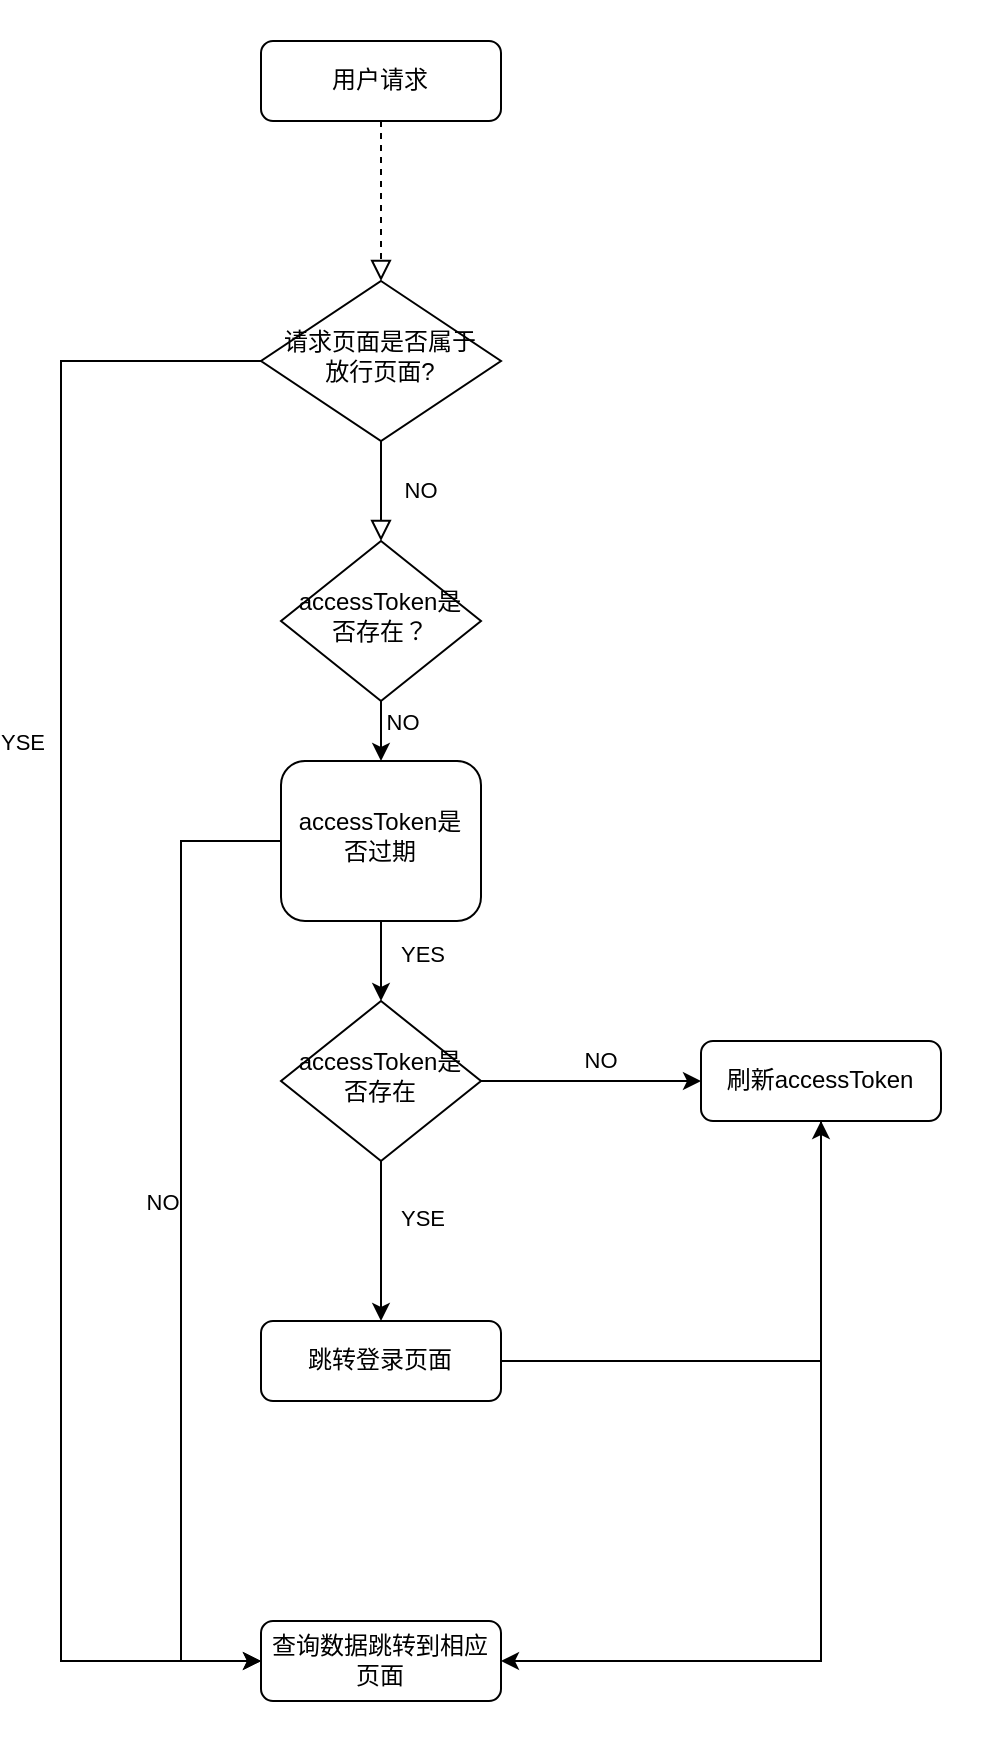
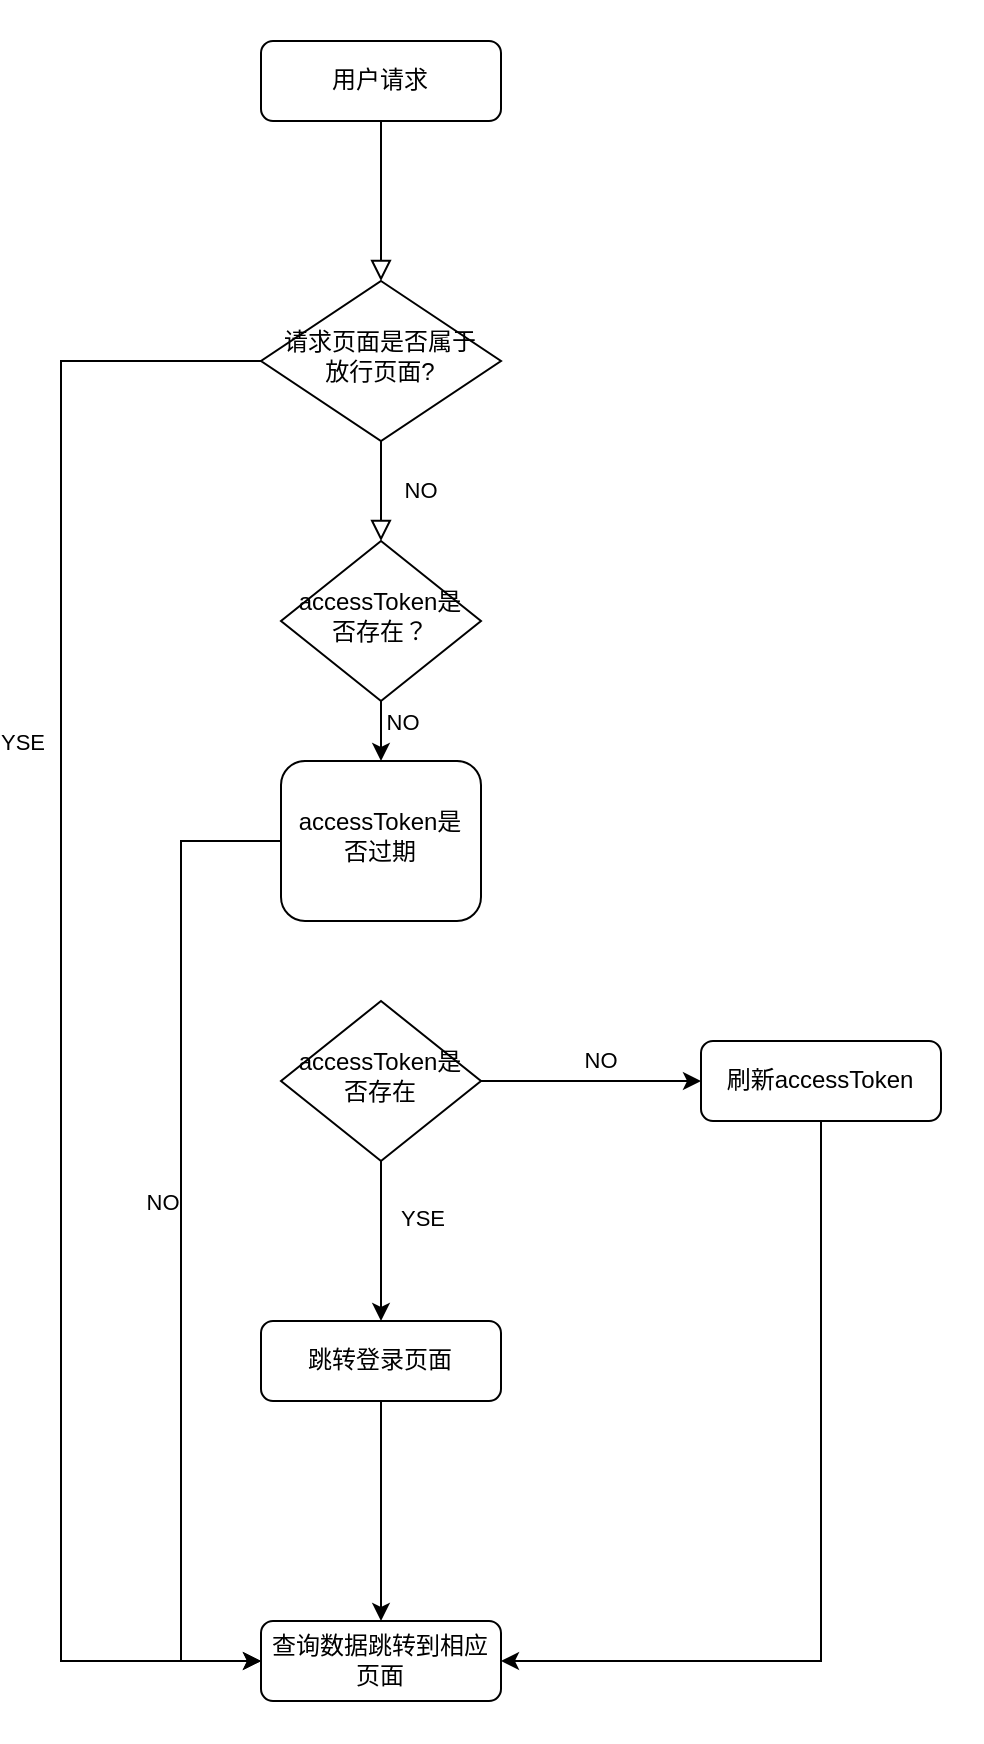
- <mxCell id="2" value="" style="rounded=0;html=1;jettySize=auto;orthogonalLoop=1;fontSize=11;endArrow=block;endFill=0;endSize=8;strokeWidth=1;shadow=0;labelBackgroundColor=none;edgeStyle=orthogonalEdgeStyle;dashed=1;" parent="1" source="3" target="7" edge="1"><mxGeometry relative="1" as="geometry" /></mxCell>
+ <mxCell id="2" value="" style="rounded=0;html=1;jettySize=auto;orthogonalLoop=1;fontSize=11;endArrow=block;endFill=0;endSize=8;strokeWidth=1;shadow=0;labelBackgroundColor=none;edgeStyle=orthogonalEdgeStyle;" parent="1" source="3" target="7" edge="1"><mxGeometry relative="1" as="geometry" /></mxCell>
- <mxCell id="11" style="edgeStyle=orthogonalEdgeStyle;rounded=0;orthogonalLoop=1;jettySize=auto;html=1;" edge="1" parent="1" source="15" target="19"><mxGeometry relative="1" as="geometry" /></mxCell>
- <mxCell id="12" value="YES" style="edgeLabel;html=1;align=center;verticalAlign=middle;resizable=0;points=[];" vertex="1" connectable="0" parent="11"><mxGeometry x="-0.225" y="-1" relative="1" as="geometry"><mxPoint x="21" as="offset" /></mxGeometry></mxCell>
- <mxCell id="20" style="edgeStyle=orthogonalEdgeStyle;rounded=0;orthogonalLoop=1;jettySize=auto;html=1;" edge="1" parent="1" source="21" target="23"><mxGeometry relative="1" as="geometry" /></mxCell>
+ <mxCell id="20" style="edgeStyle=orthogonalEdgeStyle;rounded=0;orthogonalLoop=1;jettySize=auto;html=1;entryX=0.5;entryY=0;entryDx=0;entryDy=0;" edge="1" parent="1" source="21" target="24"><mxGeometry relative="1" as="geometry" /></mxCell>
